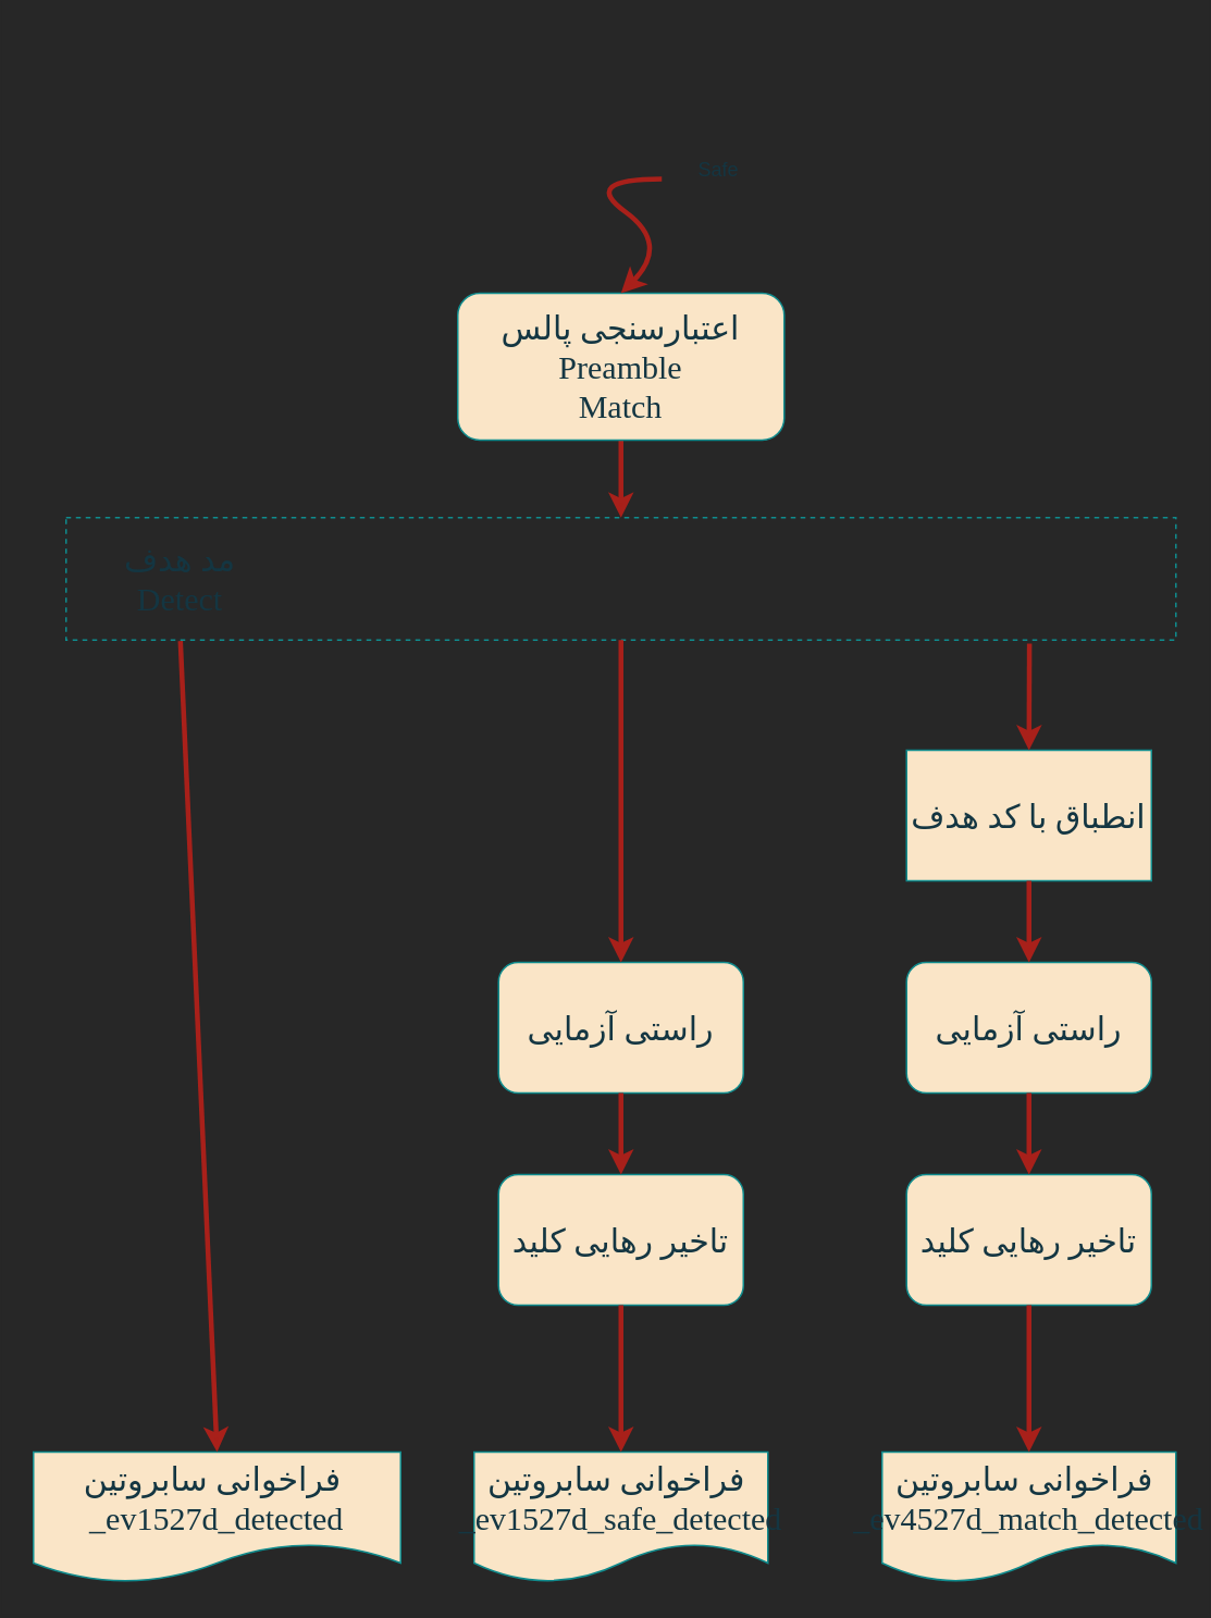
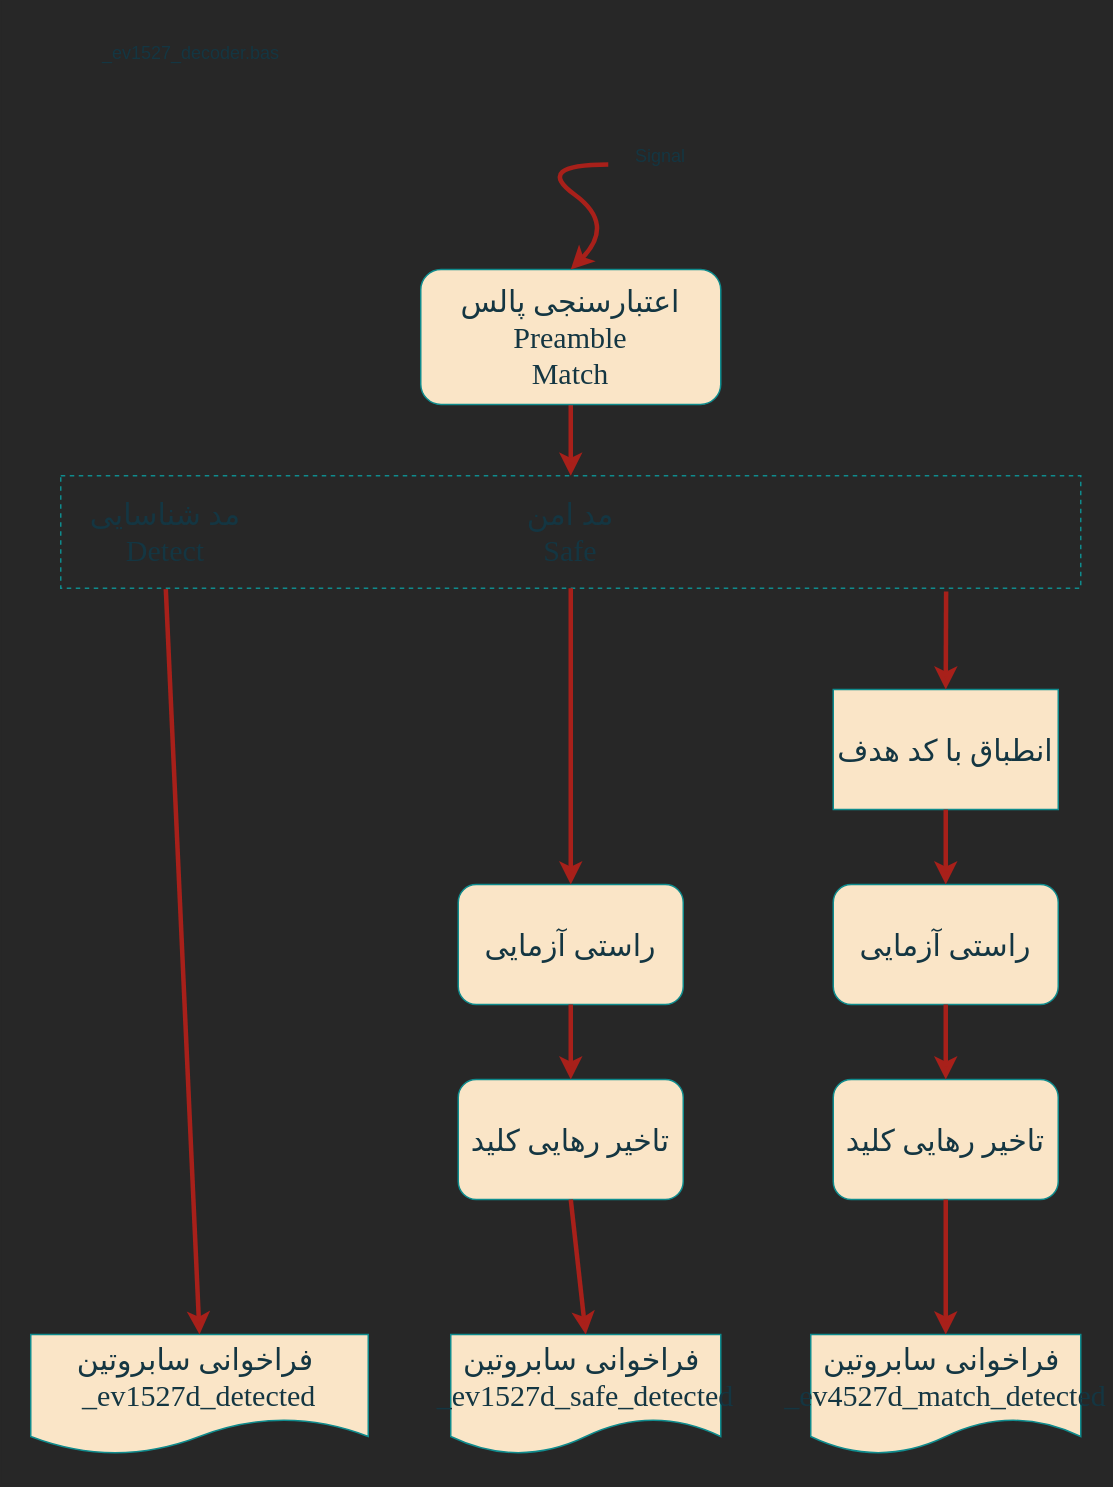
+ <mxCell id="16" value="_ev1527_decoder.bas" style="text;html=1;strokeColor=none;fillColor=none;align=center;verticalAlign=middle;whiteSpace=wrap;rounded=0;fontStyle=0;fontColor=#143642;labelBackgroundColor=none;labelBorderColor=none;" parent="1" vertex="1"><mxGeometry x="52" y="20" width="150" height="30" as="geometry" /></mxCell>
- <mxCell id="3" value="Safe" style="text;html=1;strokeColor=none;fillColor=none;align=center;verticalAlign=middle;whiteSpace=wrap;rounded=0;fontStyle=0;fontColor=#143642;labelBackgroundColor=none;labelBorderColor=none;" parent="1" vertex="1"><mxGeometry x="410" y="89" width="60" height="30" as="geometry" /></mxCell>
+ <mxCell id="3" value="Signal" style="text;html=1;strokeColor=none;fillColor=none;align=center;verticalAlign=middle;whiteSpace=wrap;rounded=0;fontStyle=0;fontColor=#143642;labelBackgroundColor=none;labelBorderColor=none;" parent="1" vertex="1"><mxGeometry x="410" y="89" width="60" height="30" as="geometry" /></mxCell>
- <mxCell id="6" value="مد هدف &lt;br&gt;Detect" style="text;html=1;strokeColor=none;fillColor=none;align=center;verticalAlign=middle;whiteSpace=wrap;rounded=0;fontColor=#143642;fontFamily=Katibeh;fontSource=https%3A%2F%2Ffonts.googleapis.com%2Fcss%3Ffamily%3DKatibeh;fontSize=20;labelBackgroundColor=none;labelBorderColor=none;fontStyle=0" parent="1" vertex="1"><mxGeometry x="50" y="339" width="120" height="30" as="geometry" /></mxCell>
+ <mxCell id="6" value="مد شناسایی &lt;br&gt;Detect" style="text;html=1;strokeColor=none;fillColor=none;align=center;verticalAlign=middle;whiteSpace=wrap;rounded=0;fontColor=#143642;fontFamily=Katibeh;fontSource=https%3A%2F%2Ffonts.googleapis.com%2Fcss%3Ffamily%3DKatibeh;fontSize=20;labelBackgroundColor=none;labelBorderColor=none;fontStyle=0" parent="1" vertex="1"><mxGeometry x="50" y="339" width="120" height="30" as="geometry" /></mxCell>
+ <mxCell id="7" value="مد امن &lt;br&gt;Safe" style="text;html=1;strokeColor=none;fillColor=none;align=center;verticalAlign=middle;whiteSpace=wrap;rounded=0;fontColor=#143642;fontFamily=Katibeh;fontSource=https%3A%2F%2Ffonts.googleapis.com%2Fcss%3Ffamily%3DKatibeh;fontSize=20;labelBackgroundColor=none;labelBorderColor=none;fontStyle=0" parent="1" vertex="1"><mxGeometry x="320" y="339" width="120" height="30" as="geometry" /></mxCell>
- <mxCell id="11" value="فراخوانی سابروتین&amp;nbsp;&lt;br style=&quot;border-color: var(--border-color);&quot;&gt;_ev1527d_safe_detected" style="shape=document;whiteSpace=wrap;html=1;boundedLbl=1;fillColor=#FAE5C7;strokeColor=#0F8B8D;fontColor=#143642;fontFamily=Katibeh;fontSource=https%3A%2F%2Ffonts.googleapis.com%2Fcss%3Ffamily%3DKatibeh;fontSize=20;labelBackgroundColor=none;labelBorderColor=none;fontStyle=0" parent="1" vertex="1"><mxGeometry x="290" y="889" width="180" height="80" as="geometry" /></mxCell>
+ <mxCell id="11" value="فراخوانی سابروتین&amp;nbsp;&lt;br style=&quot;border-color: var(--border-color);&quot;&gt;_ev1527d_safe_detected" style="shape=document;whiteSpace=wrap;html=1;boundedLbl=1;fillColor=#FAE5C7;strokeColor=#0F8B8D;fontColor=#143642;fontFamily=Katibeh;fontSource=https%3A%2F%2Ffonts.googleapis.com%2Fcss%3Ffamily%3DKatibeh;fontSize=20;labelBackgroundColor=none;labelBorderColor=none;fontStyle=0" parent="1" vertex="1"><mxGeometry x="300" y="889" width="180" height="80" as="geometry" /></mxCell>
